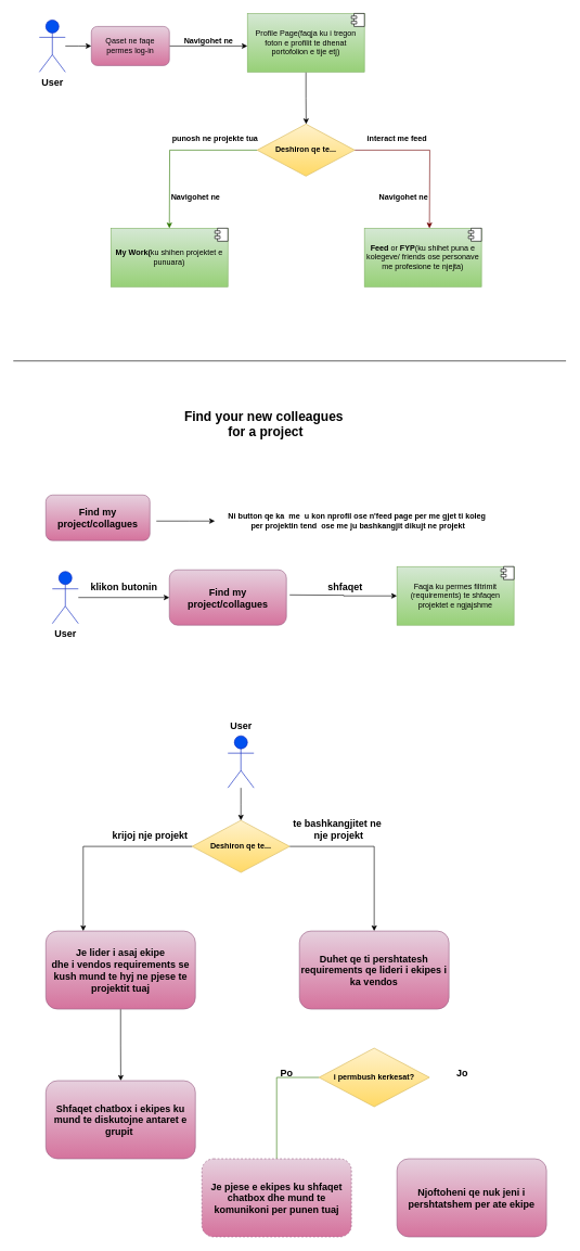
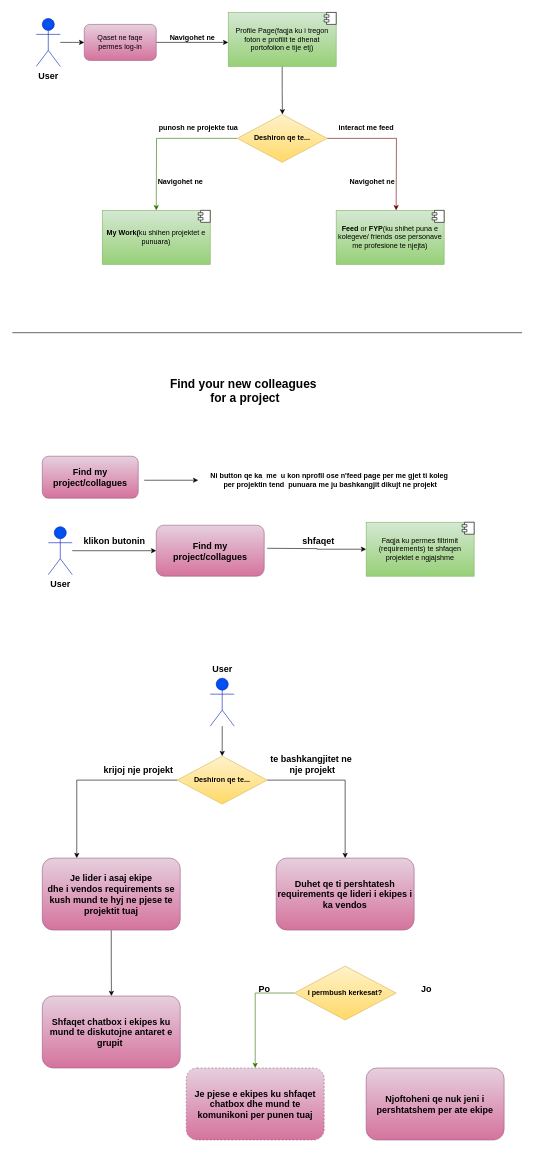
- <mxCell id="25" value="Ni button qe ka&amp;nbsp; me&amp;nbsp;&amp;nbsp;&lt;span style=&quot;background-color: initial;&quot;&gt;u kon nprofil ose n'feed&amp;nbsp;&lt;/span&gt;&lt;span style=&quot;background-color: initial;&quot;&gt;page per me gjet ti koleg&amp;nbsp;&lt;/span&gt;&lt;div&gt;per projektin tend&amp;nbsp;&amp;nbsp;&lt;span style=&quot;background-color: initial;&quot;&gt;ose me ju bashkangjit dikujt ne projekt&lt;/span&gt;&lt;/div&gt;" style="text;align=center;fontStyle=1;verticalAlign=middle;spacingLeft=3;spacingRight=3;strokeColor=none;rotatable=0;points=[[0,0.5],[1,0.5]];portConstraint=eastwest;html=1;" vertex="1" parent="1"><mxGeometry x="340" y="710" width="420" height="180" as="geometry" /></mxCell>
+ <mxCell id="25" value="Ni button qe ka&amp;nbsp; me&amp;nbsp;&amp;nbsp;&lt;span style=&quot;background-color: initial;&quot;&gt;u kon nprofil ose n'feed&amp;nbsp;&lt;/span&gt;&lt;span style=&quot;background-color: initial;&quot;&gt;page per me gjet ti koleg&amp;nbsp;&lt;/span&gt;&lt;div&gt;per projektin tend&amp;nbsp;&amp;nbsp;&lt;span style=&quot;background-color: initial;&quot;&gt;punuara me ju bashkangjit dikujt ne projekt&lt;/span&gt;&lt;/div&gt;" style="text;align=center;fontStyle=1;verticalAlign=middle;spacingLeft=3;spacingRight=3;strokeColor=none;rotatable=0;points=[[0,0.5],[1,0.5]];portConstraint=eastwest;html=1;" vertex="1" parent="1"><mxGeometry x="340" y="710" width="420" height="180" as="geometry" /></mxCell>
- <mxCell id="48" style="edgeStyle=orthogonalEdgeStyle;rounded=0;orthogonalLoop=1;jettySize=auto;html=1;exitX=0;exitY=0.5;exitDx=0;exitDy=0;entryX=0.5;entryY=0;entryDx=0;entryDy=0;fillColor=#60a917;strokeColor=#2D7600;endArrow=none;" edge="1" parent="1" source="49" target="52"><mxGeometry relative="1" as="geometry"><mxPoint x="420" y="1770" as="targetPoint" /></mxGeometry></mxCell>
+ <mxCell id="48" style="edgeStyle=orthogonalEdgeStyle;rounded=0;orthogonalLoop=1;jettySize=auto;html=1;exitX=0;exitY=0.5;exitDx=0;exitDy=0;entryX=0.5;entryY=0;entryDx=0;entryDy=0;fillColor=#60a917;strokeColor=#2D7600;" edge="1" parent="1" source="49" target="52"><mxGeometry relative="1" as="geometry"><mxPoint x="420" y="1770" as="targetPoint" /></mxGeometry></mxCell>
